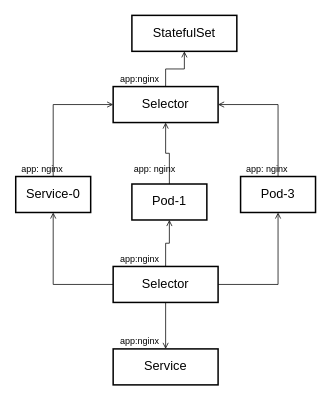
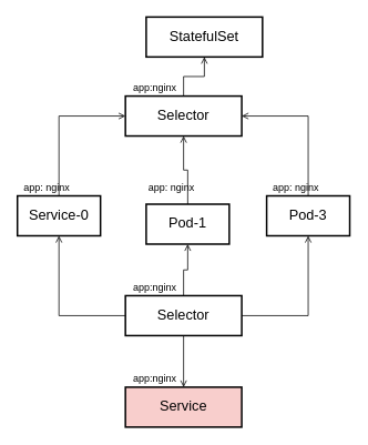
- <mxCell id="2" value="Service" style="rounded=0;whiteSpace=wrap;html=1;strokeWidth=2;fontSize=17;" parent="1" vertex="1"><mxGeometry x="150" y="465" width="140" height="48" as="geometry" /></mxCell>
+ <mxCell id="2" value="Service" style="rounded=0;whiteSpace=wrap;html=1;strokeWidth=2;fontSize=17;fillColor=#f8cecc;" parent="1" vertex="1"><mxGeometry x="150" y="465" width="140" height="48" as="geometry" /></mxCell>
